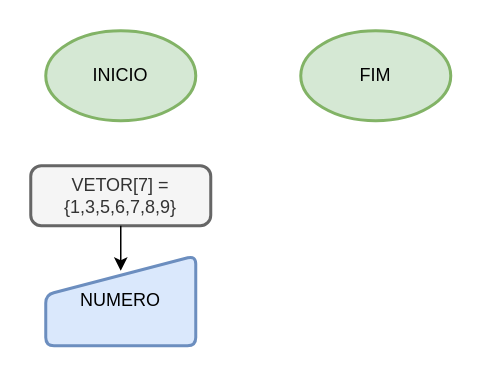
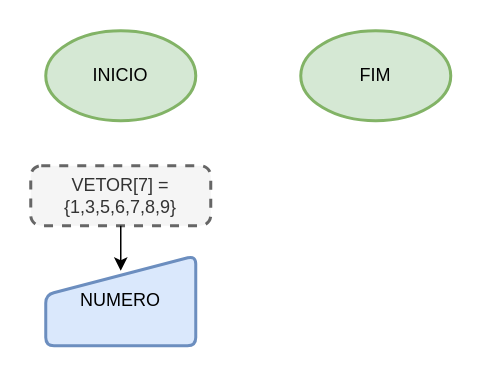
- <mxCell id="5" value="VETOR[7] = {1,3,5,6,7,8,9}" style="rounded=1;whiteSpace=wrap;html=1;absoluteArcSize=1;arcSize=14;strokeWidth=2;fillColor=#f5f5f5;fontColor=#333333;strokeColor=#666666;" vertex="1" parent="1"><mxGeometry x="20" y="110" width="120" height="40" as="geometry" /></mxCell>
+ <mxCell id="5" value="VETOR[7] = {1,3,5,6,7,8,9}" style="rounded=1;whiteSpace=wrap;html=1;absoluteArcSize=1;arcSize=14;strokeWidth=2;fillColor=#f5f5f5;fontColor=#333333;strokeColor=#666666;dashed=1;" vertex="1" parent="1"><mxGeometry x="20" y="110" width="120" height="40" as="geometry" /></mxCell>
